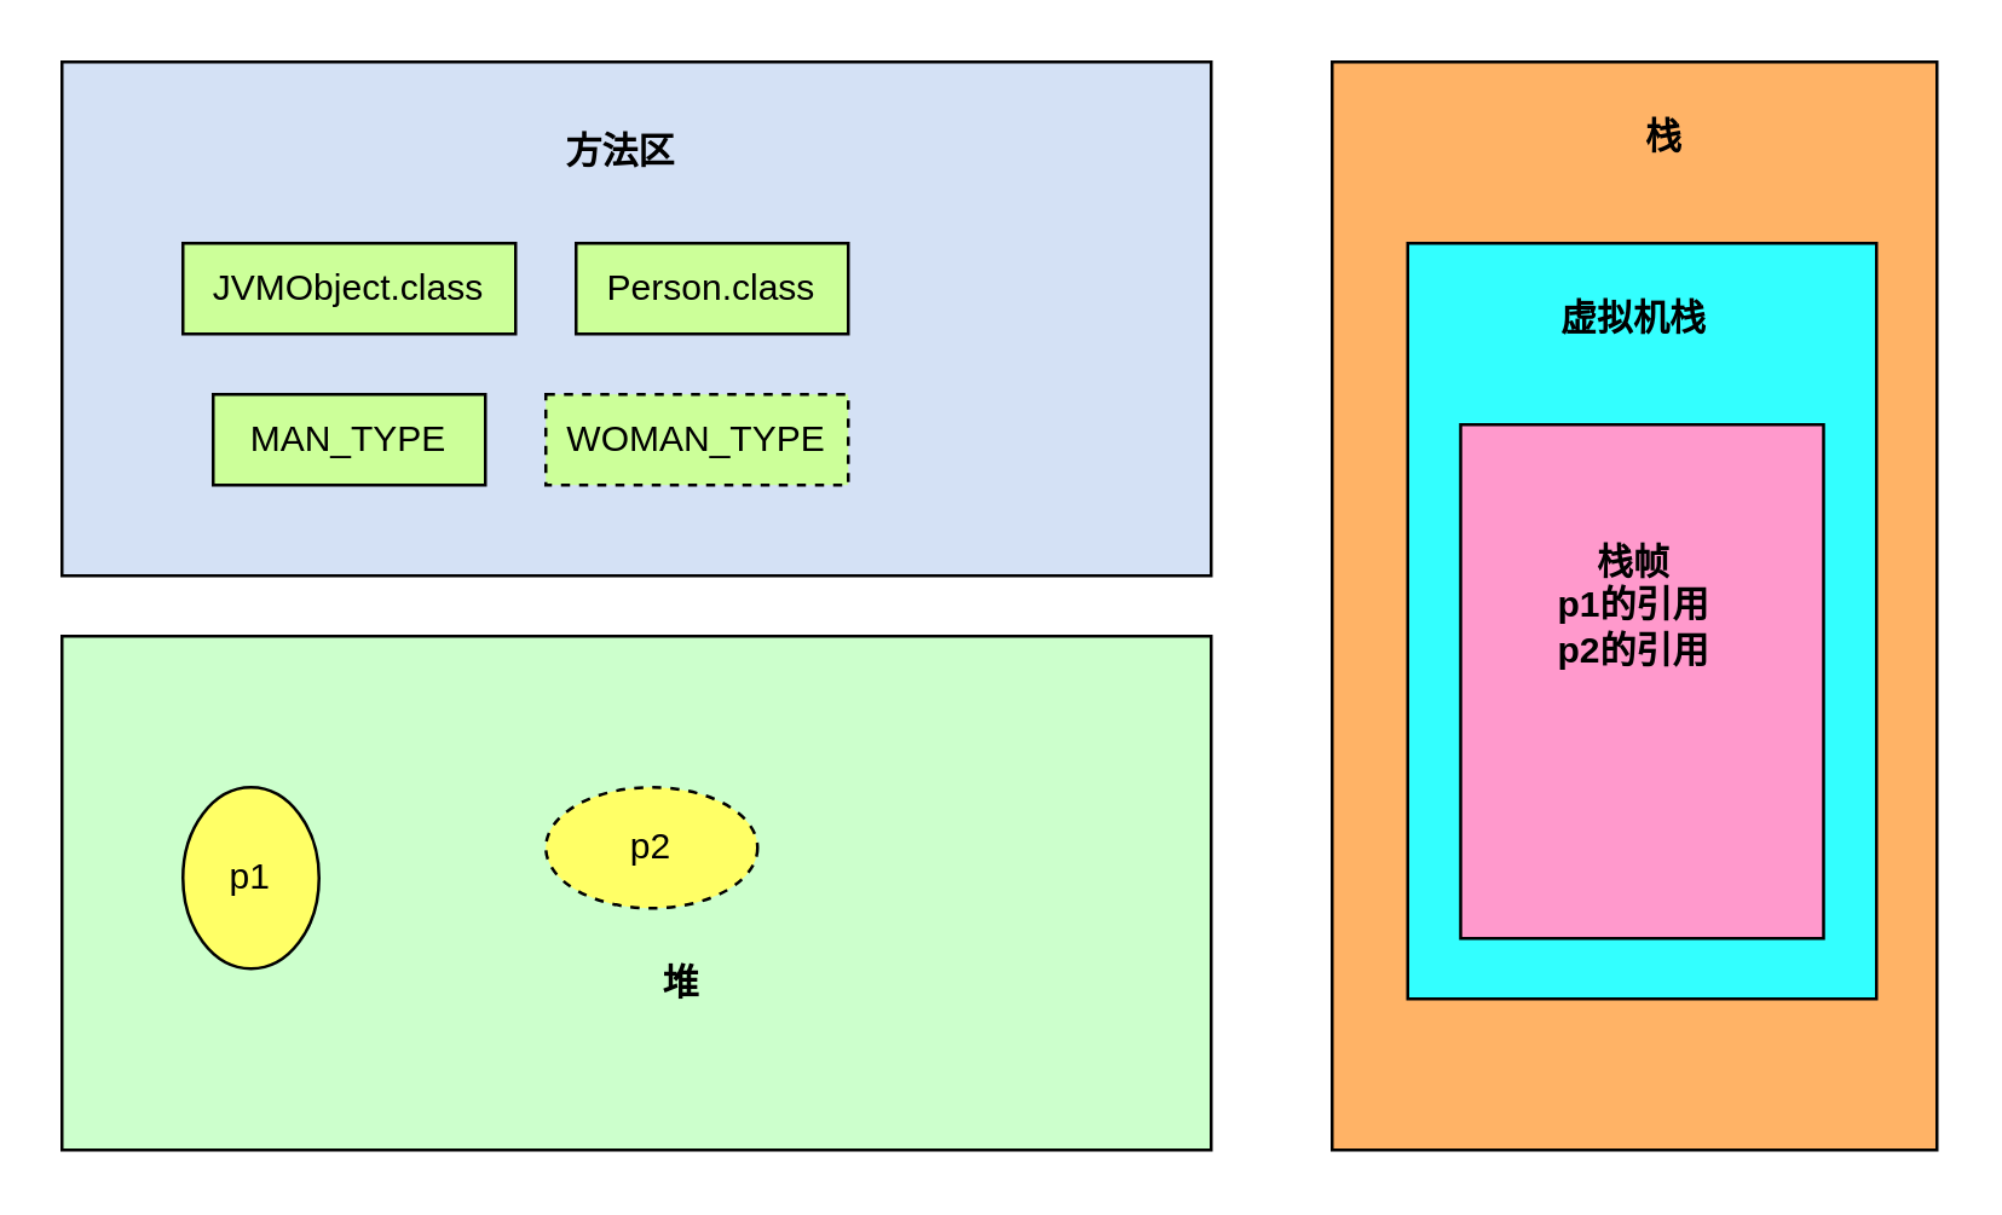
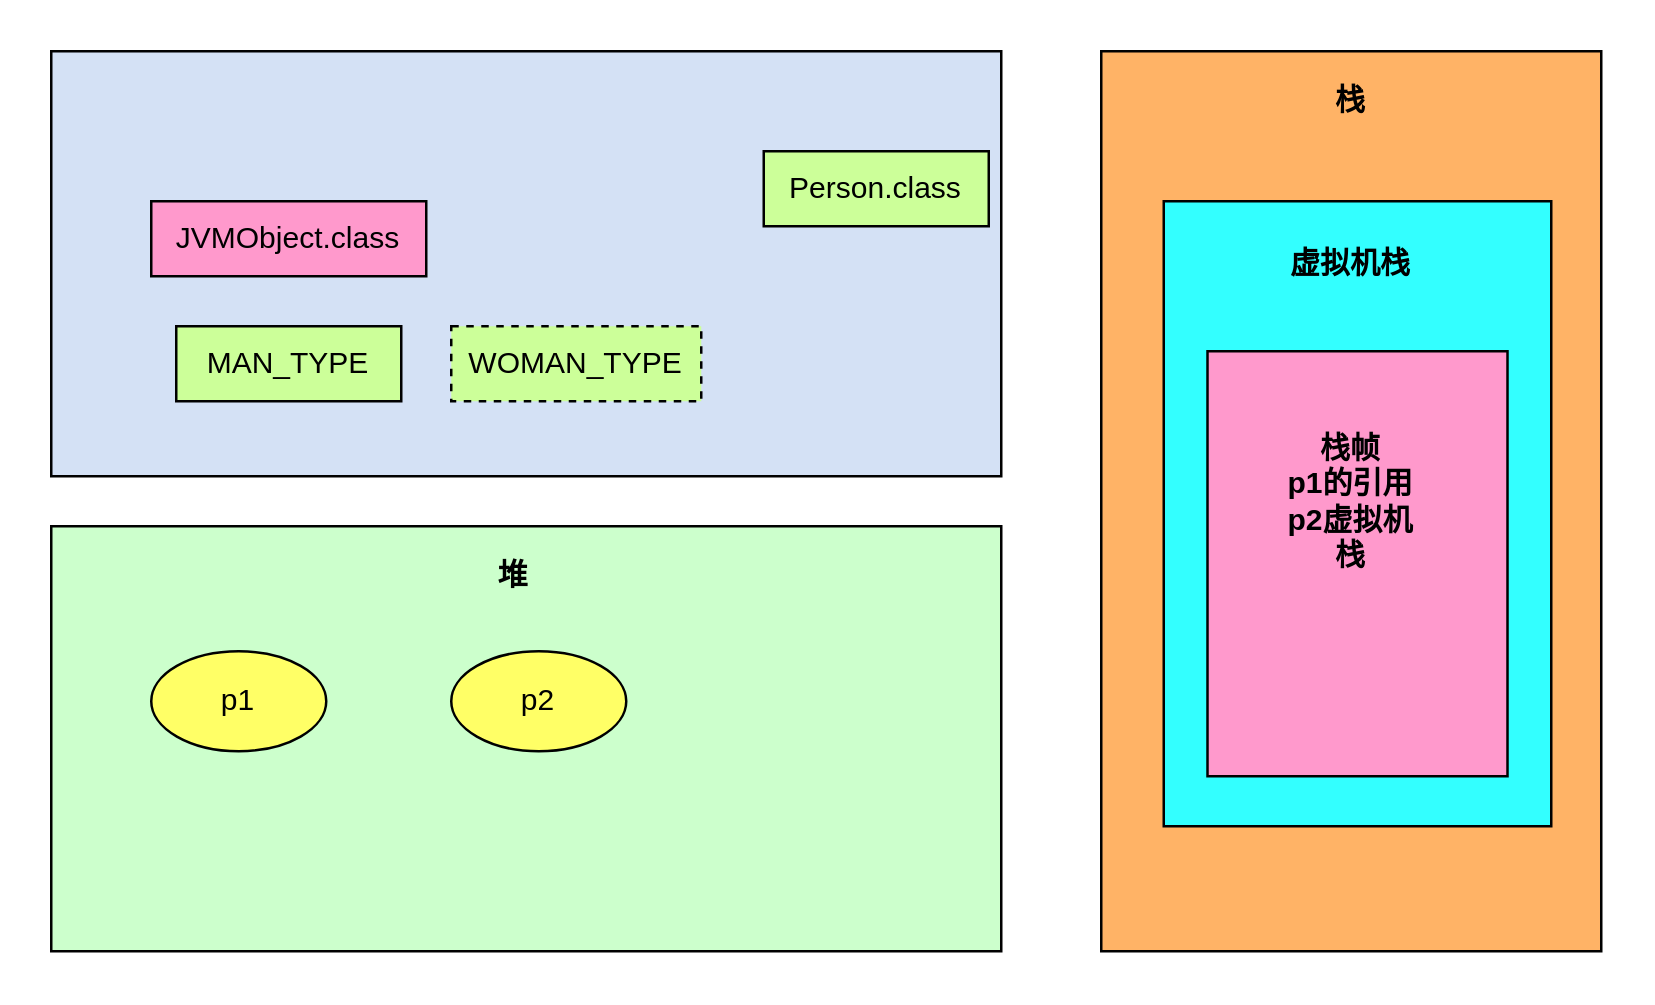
- <mxCell id="6" value="&lt;b&gt;栈&lt;/b&gt;" style="text;html=1;strokeColor=none;fillColor=none;align=center;verticalAlign=middle;whiteSpace=wrap;rounded=0;" vertex="1" parent="1"><mxGeometry x="525" y="35" width="50" height="20" as="geometry" /></mxCell>
+ <mxCell id="6" value="&lt;b&gt;栈&lt;/b&gt;" style="text;html=1;strokeColor=none;fillColor=none;align=center;verticalAlign=middle;whiteSpace=wrap;rounded=0;" vertex="1" parent="1"><mxGeometry x="515" y="30" width="50" height="20" as="geometry" /></mxCell>
- <mxCell id="7" value="&lt;b&gt;方法区&lt;/b&gt;" style="text;html=1;strokeColor=none;fillColor=none;align=center;verticalAlign=middle;whiteSpace=wrap;rounded=0;" vertex="1" parent="1"><mxGeometry x="180" y="40" width="50" height="20" as="geometry" /></mxCell>
- <mxCell id="12" value="JVMObject.class" style="rounded=0;whiteSpace=wrap;html=1;fillColor=#CCFF99;" vertex="1" parent="1"><mxGeometry x="60" y="80" width="110" height="30" as="geometry" /></mxCell>
+ <mxCell id="12" value="JVMObject.class" style="rounded=0;whiteSpace=wrap;html=1;fillColor=#ff99cc;" vertex="1" parent="1"><mxGeometry x="60" y="80" width="110" height="30" as="geometry" /></mxCell>
- <mxCell id="13" value="Person.class" style="rounded=0;whiteSpace=wrap;html=1;fillColor=#CCFF99;" vertex="1" parent="1"><mxGeometry x="190" y="80" width="90" height="30" as="geometry" /></mxCell>
+ <mxCell id="13" value="Person.class" style="rounded=0;whiteSpace=wrap;html=1;fillColor=#CCFF99;" vertex="1" parent="1"><mxGeometry x="305" y="60" width="90" height="30" as="geometry" /></mxCell>
- <mxCell id="17" value="&lt;b&gt;栈帧&lt;br&gt;p1的引用&lt;br&gt;p2的引用&lt;br&gt;&lt;/b&gt;" style="text;html=1;strokeColor=none;fillColor=none;align=center;verticalAlign=middle;whiteSpace=wrap;rounded=0;" vertex="1" parent="1"><mxGeometry x="510" y="160" width="60" height="80" as="geometry" /></mxCell>
+ <mxCell id="17" value="&lt;b&gt;栈帧&lt;br&gt;p1的引用&lt;br&gt;p2虚拟机栈&lt;br&gt;&lt;/b&gt;" style="text;html=1;strokeColor=none;fillColor=none;align=center;verticalAlign=middle;whiteSpace=wrap;rounded=0;" vertex="1" parent="1"><mxGeometry x="510" y="160" width="60" height="80" as="geometry" /></mxCell>
- <mxCell id="11" value="p2" style="ellipse;whiteSpace=wrap;html=1;fillColor=#FFFF66;dashed=1;" vertex="1" parent="1"><mxGeometry x="180" y="260" width="70" height="40" as="geometry" /></mxCell>
+ <mxCell id="11" value="p2" style="ellipse;whiteSpace=wrap;html=1;fillColor=#FFFF66;" vertex="1" parent="1"><mxGeometry x="180" y="260" width="70" height="40" as="geometry" /></mxCell>
- <mxCell id="10" value="p1" style="ellipse;whiteSpace=wrap;html=1;fillColor=#FFFF66;" vertex="1" parent="1"><mxGeometry x="60" y="260" width="45" height="60" as="geometry" /></mxCell>
+ <mxCell id="10" value="p1" style="ellipse;whiteSpace=wrap;html=1;fillColor=#FFFF66;" vertex="1" parent="1"><mxGeometry x="60" y="260" width="70" height="40" as="geometry" /></mxCell>
- <mxCell id="5" value="&lt;b&gt;堆&lt;/b&gt;" style="text;html=1;strokeColor=none;fillColor=none;align=center;verticalAlign=middle;whiteSpace=wrap;rounded=0;" vertex="1" parent="1"><mxGeometry x="200" y="315" width="50" height="20" as="geometry" /></mxCell>
+ <mxCell id="5" value="&lt;b&gt;堆&lt;/b&gt;" style="text;html=1;strokeColor=none;fillColor=none;align=center;verticalAlign=middle;whiteSpace=wrap;rounded=0;" vertex="1" parent="1"><mxGeometry x="180" y="220" width="50" height="20" as="geometry" /></mxCell>
